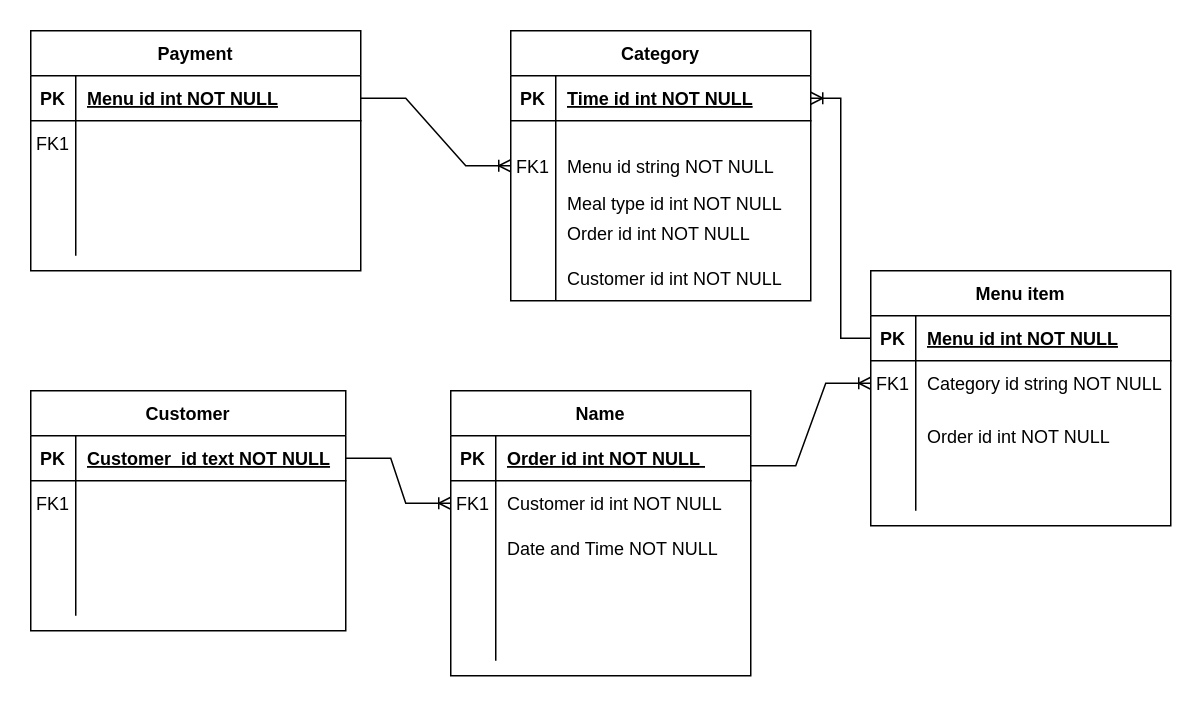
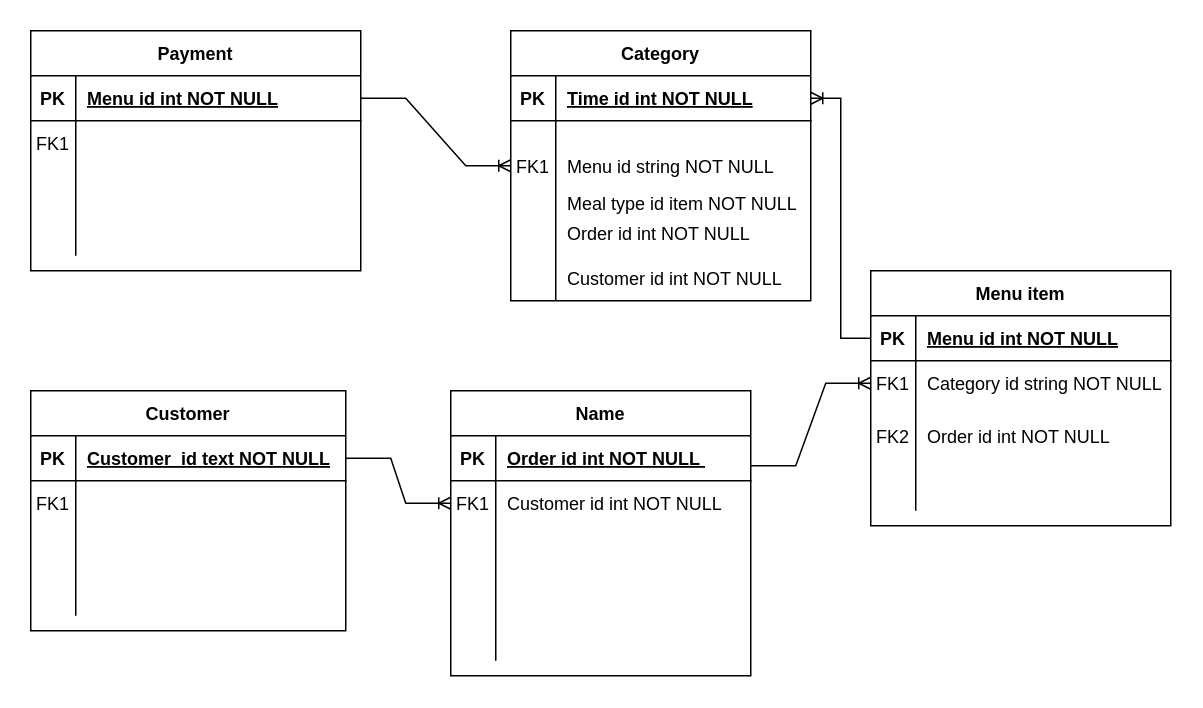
- <mxCell id="54" value="Meal type id int NOT NULL" style="shape=partialRectangle;connectable=0;fillColor=none;top=0;left=0;bottom=0;right=0;align=left;spacingLeft=6;overflow=hidden;" vertex="1" parent="1"><mxGeometry x="370" y="120" width="210" height="30" as="geometry"><mxRectangle width="210" height="30" as="alternateBounds" /></mxGeometry></mxCell>
+ <mxCell id="54" value="Meal type id item NOT NULL" style="shape=partialRectangle;connectable=0;fillColor=none;top=0;left=0;bottom=0;right=0;align=left;spacingLeft=6;overflow=hidden;" vertex="1" parent="1"><mxGeometry x="370" y="120" width="210" height="30" as="geometry"><mxRectangle width="210" height="30" as="alternateBounds" /></mxGeometry></mxCell>
+ <mxCell id="63" value="FK2" style="shape=partialRectangle;connectable=0;fillColor=none;top=0;left=0;bottom=0;right=0;editable=1;overflow=hidden;" vertex="1" parent="62"><mxGeometry width="30" height="40" as="geometry"><mxRectangle width="30" height="40" as="alternateBounds" /></mxGeometry></mxCell>
- <mxCell id="23" value="Date and Time NOT NULL" style="shape=partialRectangle;connectable=0;fillColor=none;top=0;left=0;bottom=0;right=0;align=left;spacingLeft=6;overflow=hidden;" parent="21" vertex="1"><mxGeometry x="30" width="170" height="30" as="geometry"><mxRectangle width="170" height="30" as="alternateBounds" /></mxGeometry></mxCell>
